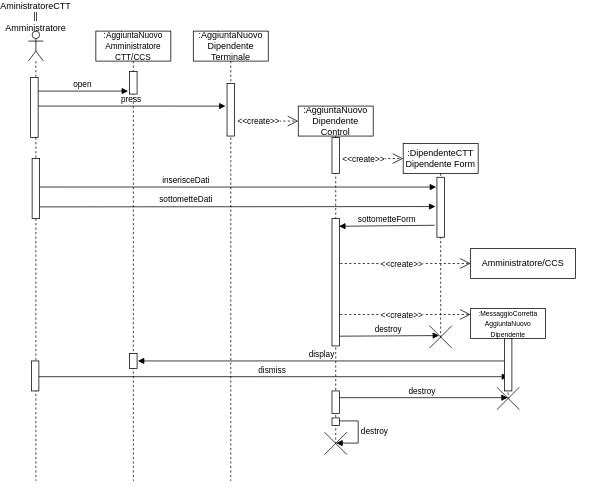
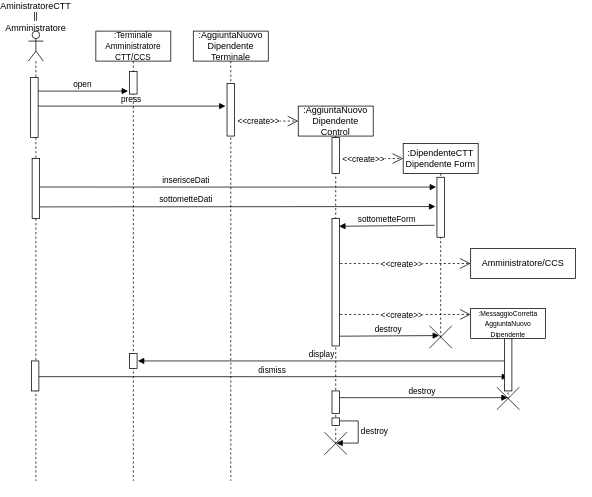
- <mxCell id="22" value="&lt;font style=&quot;font-size: 11px&quot;&gt;:AggiuntaNuovo Amministratore&lt;br&gt;CTT/CCS&lt;/font&gt;" style="shape=umlLifeline;perimeter=lifelinePerimeter;whiteSpace=wrap;html=1;container=1;collapsible=0;recursiveResize=0;outlineConnect=0;" parent="1" vertex="1"><mxGeometry x="125" y="40" width="100" height="600" as="geometry" /></mxCell>
+ <mxCell id="22" value="&lt;font style=&quot;font-size: 11px&quot;&gt;:Terminale Amministratore&lt;br&gt;CTT/CCS&lt;/font&gt;" style="shape=umlLifeline;perimeter=lifelinePerimeter;whiteSpace=wrap;html=1;container=1;collapsible=0;recursiveResize=0;outlineConnect=0;" parent="1" vertex="1"><mxGeometry x="125" y="40" width="100" height="600" as="geometry" /></mxCell>
